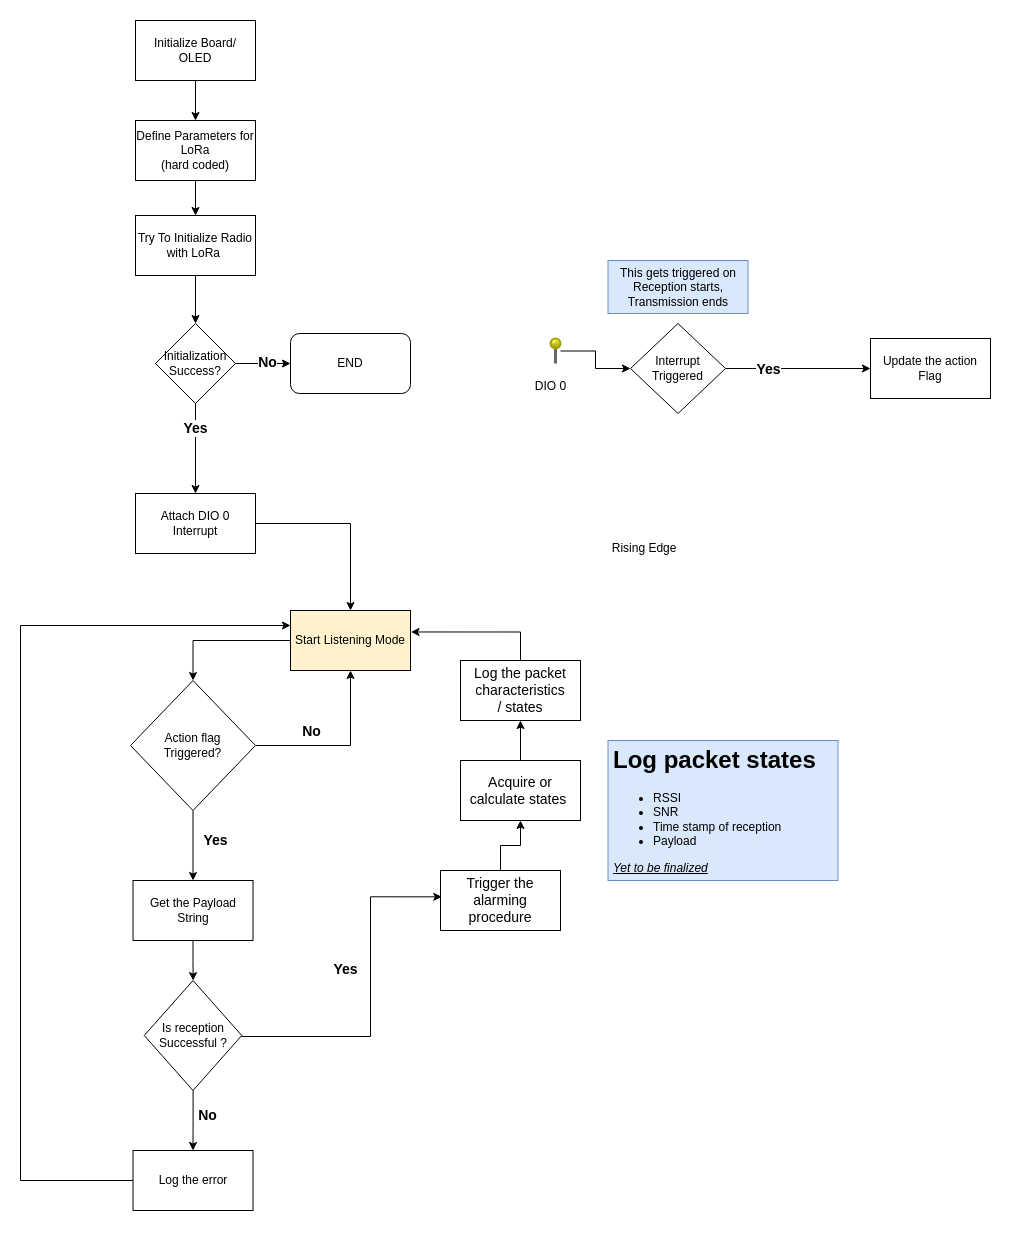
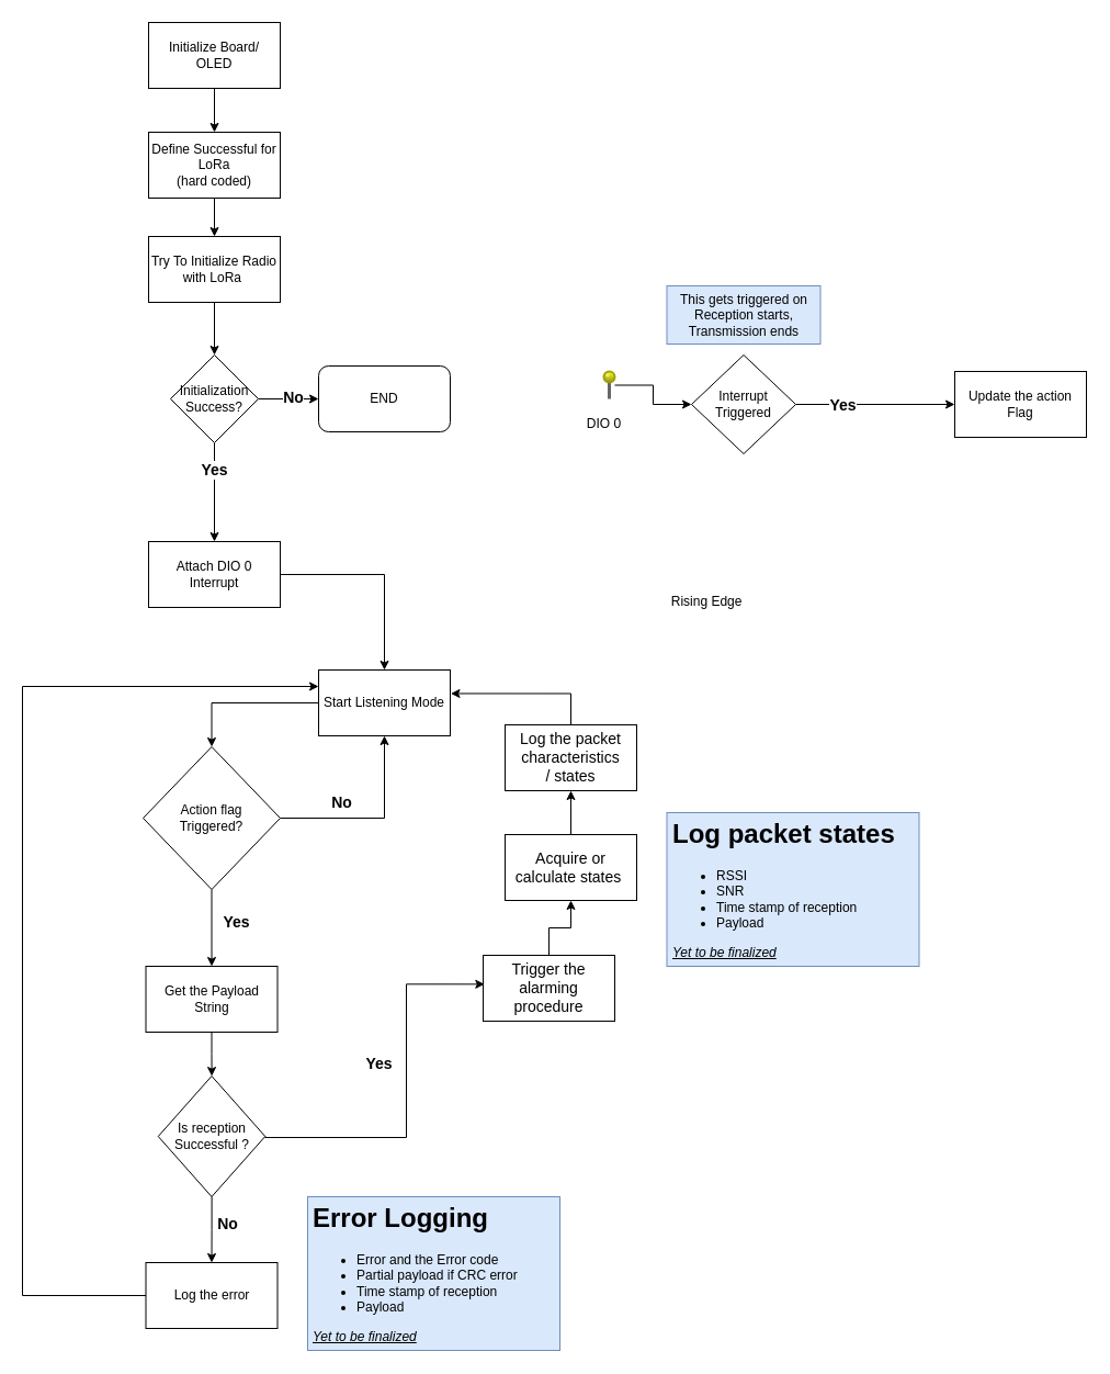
- <mxCell id="5" value="Define Parameters for LoRa&lt;br&gt;(hard coded)" style="whiteSpace=wrap;html=1;rounded=0;" parent="1" vertex="1"><mxGeometry x="135" y="120" width="120" height="60" as="geometry" /></mxCell>
+ <mxCell id="5" value="Define Successful for LoRa&lt;br&gt;(hard coded)" style="whiteSpace=wrap;html=1;rounded=0;" parent="1" vertex="1"><mxGeometry x="135" y="120" width="120" height="60" as="geometry" /></mxCell>
- <mxCell id="26" value="Start Listening Mode" style="rounded=0;whiteSpace=wrap;html=1;fillColor=#fff2cc;" vertex="1" parent="1"><mxGeometry x="290" y="610" width="120" height="60" as="geometry" /></mxCell>
+ <mxCell id="26" value="Start Listening Mode" style="rounded=0;whiteSpace=wrap;html=1;" vertex="1" parent="1"><mxGeometry x="290" y="610" width="120" height="60" as="geometry" /></mxCell>
+ <mxCell id="46" value="&lt;h1&gt;Error Logging&lt;/h1&gt;&lt;p&gt;&lt;/p&gt;&lt;ul&gt;&lt;li&gt;Error and the Error code&lt;/li&gt;&lt;li&gt;Partial payload if CRC error&lt;/li&gt;&lt;li&gt;Time stamp of reception&lt;/li&gt;&lt;li&gt;Payload&lt;/li&gt;&lt;/ul&gt;&lt;div&gt;&lt;i&gt;&lt;u&gt;Yet to be finalized&lt;/u&gt;&lt;/i&gt;&lt;/div&gt;&lt;p&gt;&lt;/p&gt;&lt;p&gt;&lt;/p&gt;" style="text;html=1;strokeColor=#6c8ebf;fillColor=#dae8fc;spacing=5;spacingTop=-20;whiteSpace=wrap;overflow=hidden;rounded=0;" vertex="1" parent="1"><mxGeometry x="280" y="1090" width="230" height="140" as="geometry" /></mxCell>
